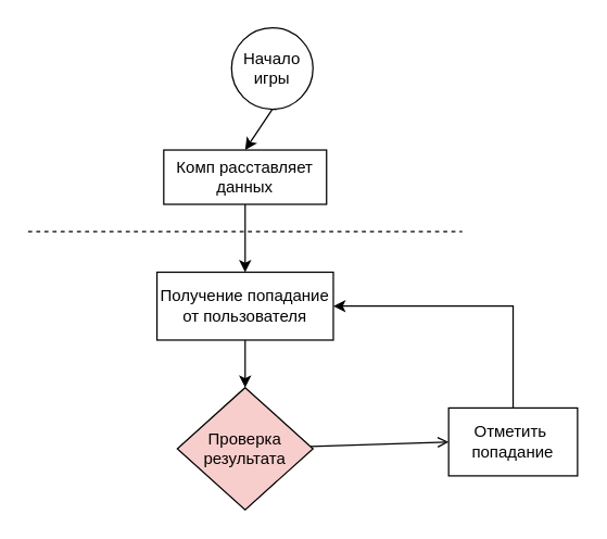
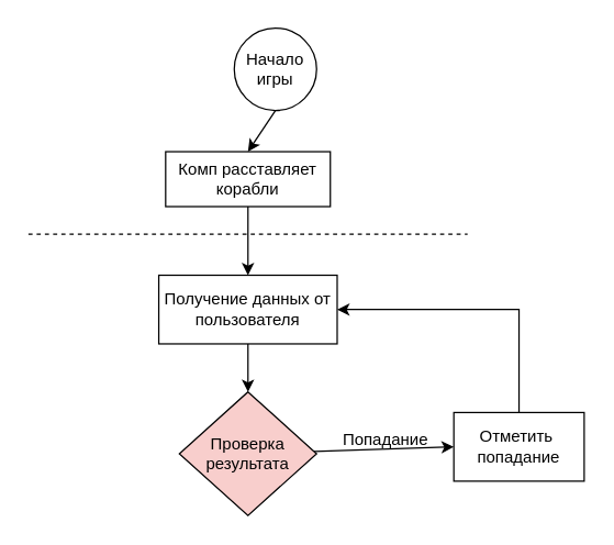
- <mxCell id="4" value="Комп расставляет данных" style="rounded=0;whiteSpace=wrap;html=1;" vertex="1" parent="1"><mxGeometry x="120" y="110" width="120" height="40" as="geometry" /></mxCell>
+ <mxCell id="4" value="Комп расставляет корабли" style="rounded=0;whiteSpace=wrap;html=1;" vertex="1" parent="1"><mxGeometry x="120" y="110" width="120" height="40" as="geometry" /></mxCell>
- <mxCell id="7" value="Получение попадание от пользователя" style="rounded=0;whiteSpace=wrap;html=1;" vertex="1" parent="1"><mxGeometry x="115" y="200" width="130" height="50" as="geometry" /></mxCell>
+ <mxCell id="7" value="Получение данных от пользователя" style="rounded=0;whiteSpace=wrap;html=1;" vertex="1" parent="1"><mxGeometry x="115" y="200" width="130" height="50" as="geometry" /></mxCell>
+ <mxCell id="13" value="Попадание" style="text;html=1;align=center;verticalAlign=middle;resizable=0;points=[];autosize=1;" vertex="1" parent="1"><mxGeometry x="240" y="310" width="80" height="20" as="geometry" /></mxCell>
- <mxCell id="12" value="" style="endArrow=open;html=1;entryX=0;entryY=0.5;entryDx=0;entryDy=0;" edge="1" parent="1" source="9" target="11"><mxGeometry width="50" height="50" relative="1" as="geometry"><mxPoint x="170" y="410" as="sourcePoint" /><mxPoint x="220" y="360" as="targetPoint" /></mxGeometry></mxCell>
+ <mxCell id="12" value="" style="endArrow=classic;html=1;entryX=0;entryY=0.5;entryDx=0;entryDy=0;" edge="1" parent="1" source="9" target="11"><mxGeometry width="50" height="50" relative="1" as="geometry"><mxPoint x="170" y="410" as="sourcePoint" /><mxPoint x="220" y="360" as="targetPoint" /></mxGeometry></mxCell>
